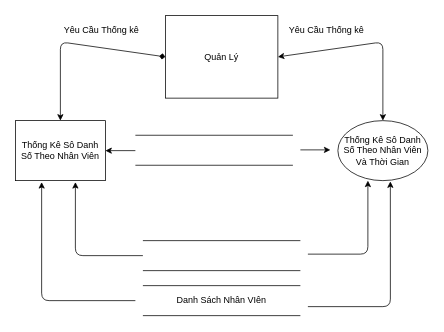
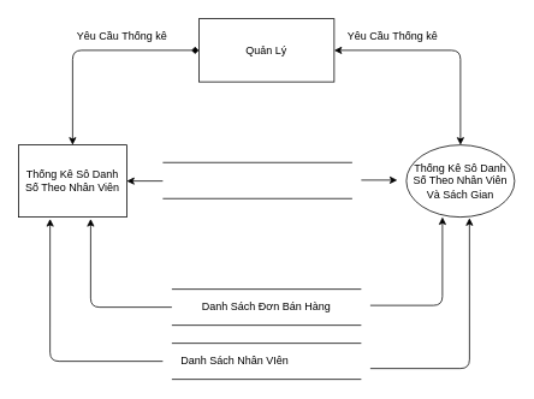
- <mxCell id="2" value="Quản Lý" style="rounded=0;whiteSpace=wrap;html=1;" parent="1" vertex="1"><mxGeometry x="220" y="20" width="150" height="110" as="geometry" /></mxCell>
+ <mxCell id="2" value="Quản Lý" style="rounded=0;whiteSpace=wrap;html=1;" parent="1" vertex="1"><mxGeometry x="220" y="20" width="150" height="70" as="geometry" /></mxCell>
- <mxCell id="11" value="Thống Kê Sô Danh Số Theo Nhân Viên Và Thời Gian" style="ellipse;whiteSpace=wrap;html=1;" vertex="1" parent="1"><mxGeometry x="450" y="160" width="120" height="80" as="geometry" /></mxCell>
+ <mxCell id="11" value="Thống Kê Sô Danh Số Theo Nhân Viên Và Sách Gian" style="ellipse;whiteSpace=wrap;html=1;" vertex="1" parent="1"><mxGeometry x="450" y="160" width="120" height="80" as="geometry" /></mxCell>
+ <mxCell id="6" value="Danh Sách Đơn Bán Hàng" style="text;html=1;strokeColor=none;fillColor=none;align=center;verticalAlign=middle;whiteSpace=wrap;rounded=0;" parent="1" vertex="1"><mxGeometry x="210" y="330" width="170" height="20" as="geometry" /></mxCell>
- <mxCell id="18" value="Danh Sách Nhân VIên" style="text;html=1;strokeColor=none;fillColor=none;align=center;verticalAlign=middle;whiteSpace=wrap;rounded=0;" vertex="1" parent="1"><mxGeometry x="210" y="390" width="170" height="20" as="geometry" /></mxCell>
+ <mxCell id="18" value="Danh Sách Nhân VIên" style="text;html=1;strokeColor=none;fillColor=none;align=center;verticalAlign=middle;whiteSpace=wrap;rounded=0;" vertex="1" parent="1"><mxGeometry x="175" y="390" width="170" height="20" as="geometry" /></mxCell>
